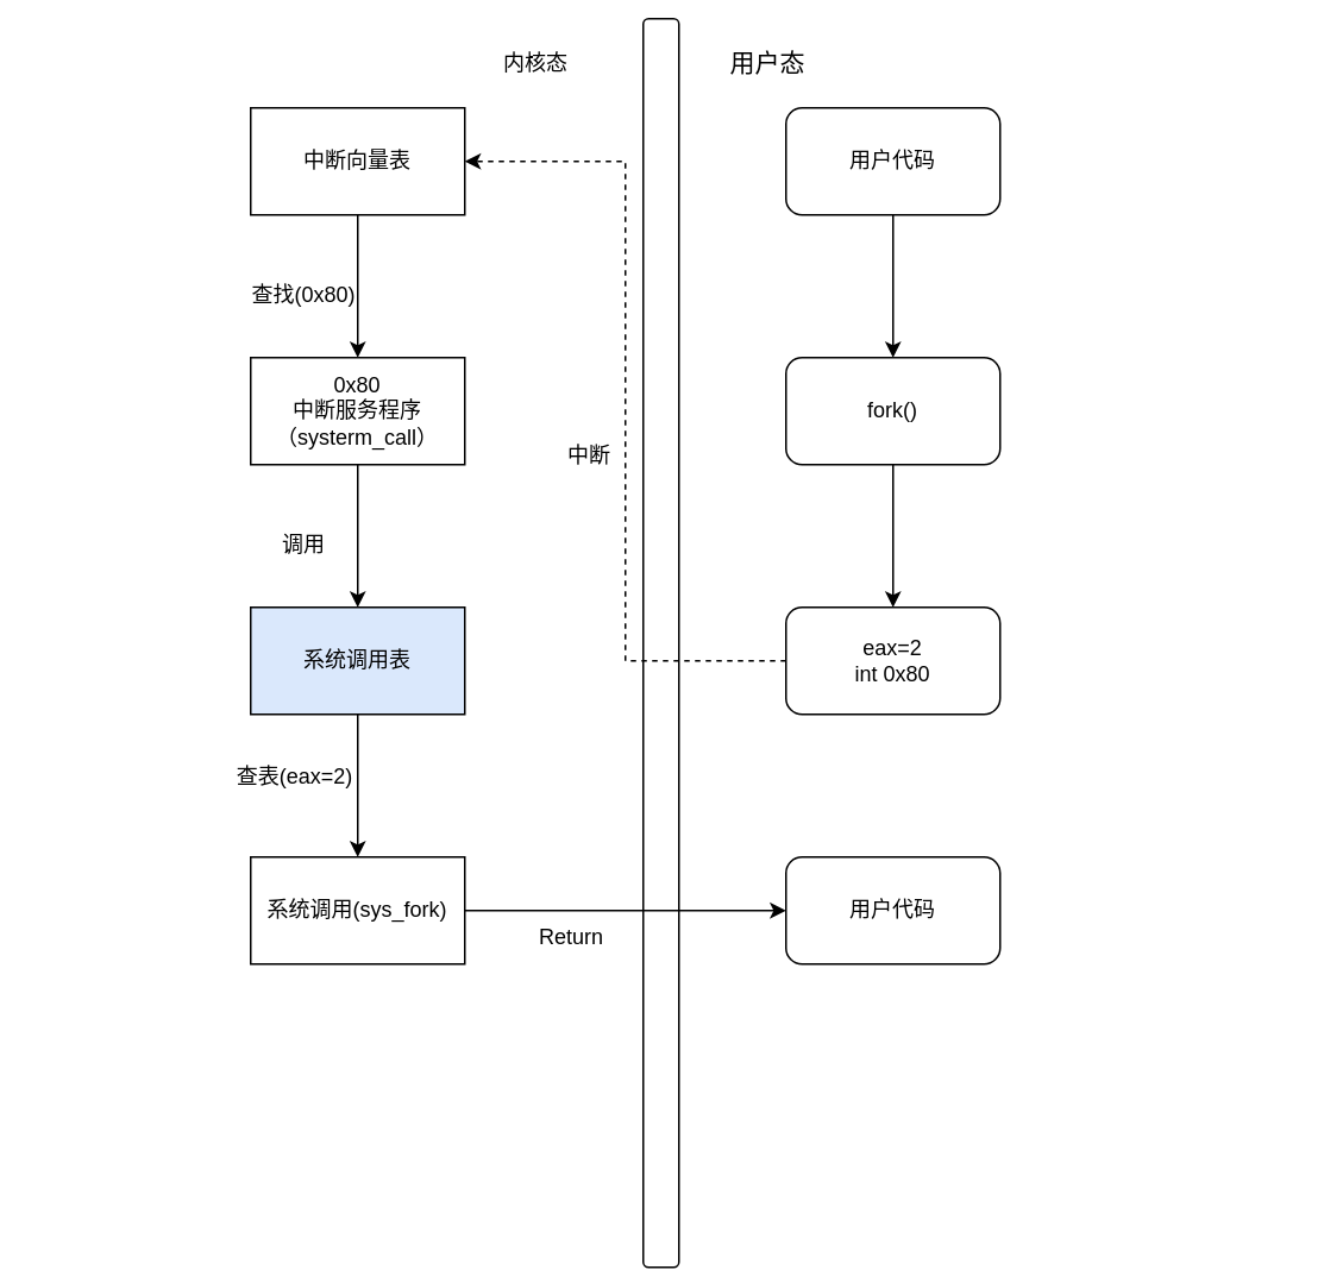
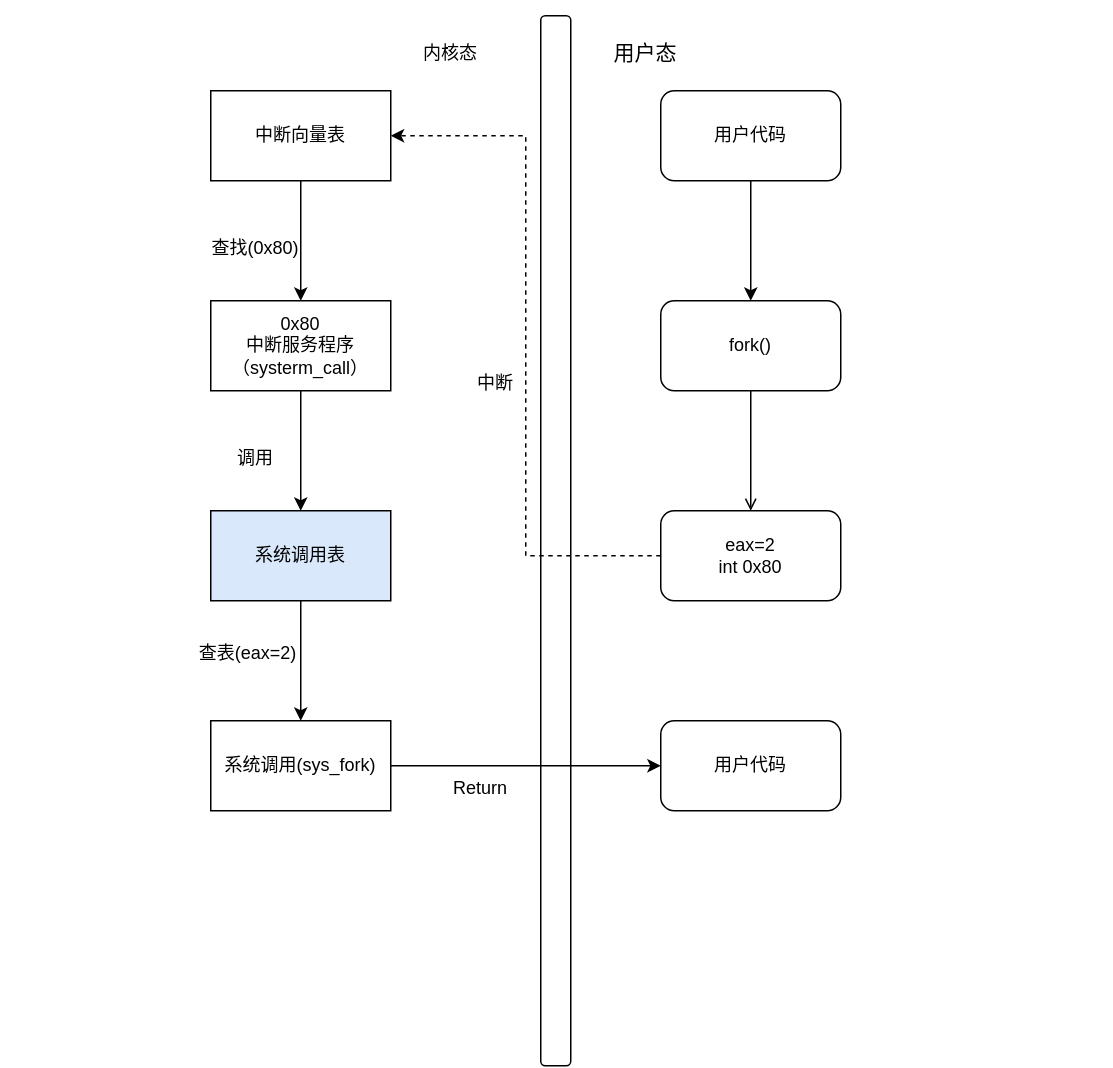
- <mxCell id="7" value="" style="edgeStyle=orthogonalEdgeStyle;rounded=0;orthogonalLoop=1;jettySize=auto;html=1;" edge="1" parent="1" source="8" target="10"><mxGeometry relative="1" as="geometry" /></mxCell>
+ <mxCell id="7" value="" style="edgeStyle=orthogonalEdgeStyle;rounded=0;orthogonalLoop=1;jettySize=auto;html=1;endArrow=open;" edge="1" parent="1" source="8" target="10"><mxGeometry relative="1" as="geometry" /></mxCell>
